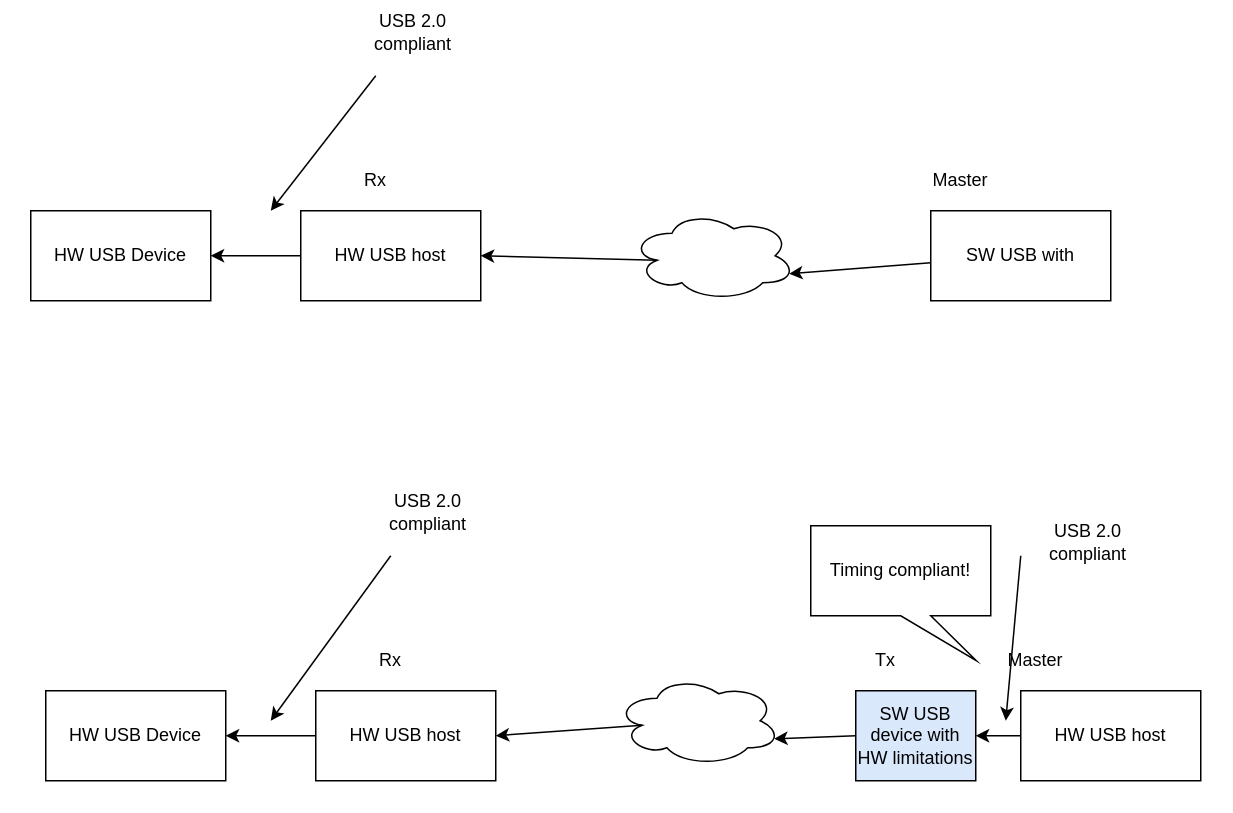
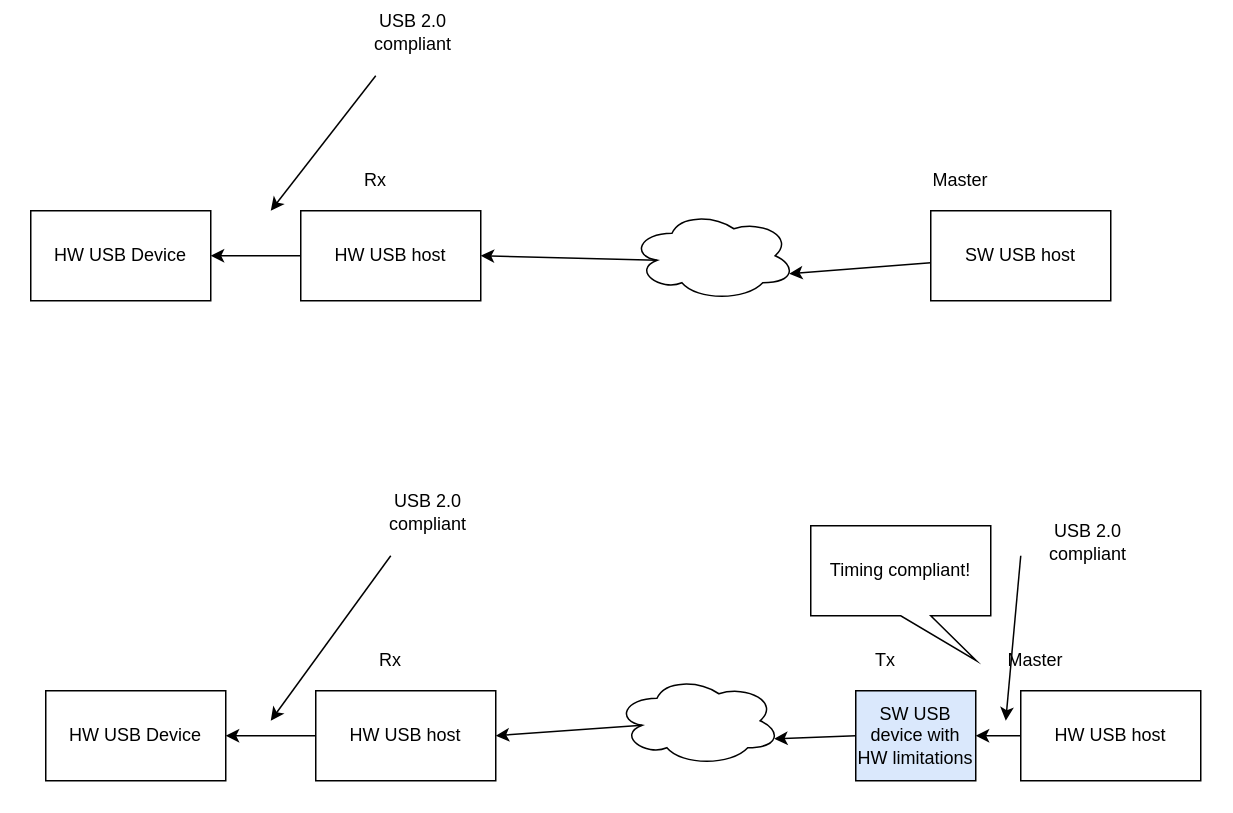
- <mxCell id="4" value="SW USB with" style="rounded=0;whiteSpace=wrap;html=1;" vertex="1" parent="1"><mxGeometry x="620" y="140" width="120" height="60" as="geometry" /></mxCell>
+ <mxCell id="4" value="SW USB host" style="rounded=0;whiteSpace=wrap;html=1;" vertex="1" parent="1"><mxGeometry x="620" y="140" width="120" height="60" as="geometry" /></mxCell>
